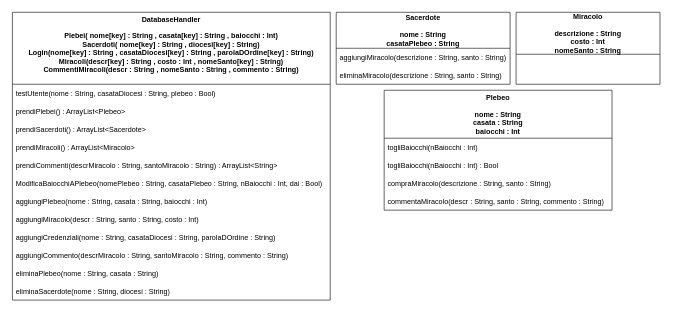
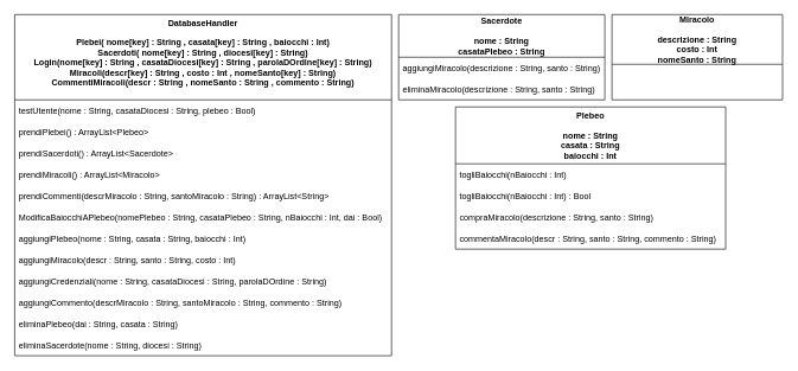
- <mxCell id="22" value="eliminaPlebeo(nome : String, casata : String)" style="text;strokeColor=none;fillColor=none;align=left;verticalAlign=middle;spacingLeft=4;spacingRight=4;overflow=hidden;points=[[0,0.5],[1,0.5]];portConstraint=eastwest;rotatable=0;hachureGap=4;" parent="11" vertex="1"><mxGeometry y="420" width="530" height="30" as="geometry" /></mxCell>
+ <mxCell id="22" value="eliminaPlebeo(dai : String, casata : String)" style="text;strokeColor=none;fillColor=none;align=left;verticalAlign=middle;spacingLeft=4;spacingRight=4;overflow=hidden;points=[[0,0.5],[1,0.5]];portConstraint=eastwest;rotatable=0;hachureGap=4;" parent="11" vertex="1"><mxGeometry y="420" width="530" height="30" as="geometry" /></mxCell>
